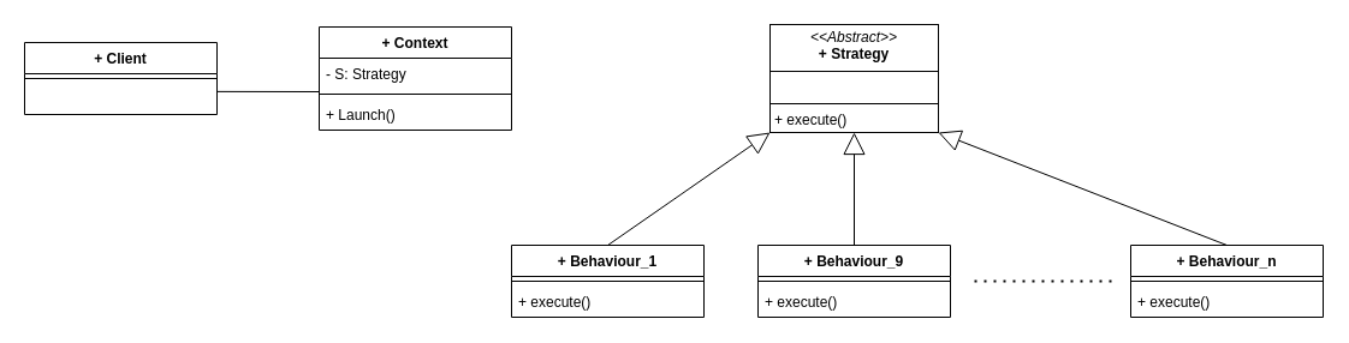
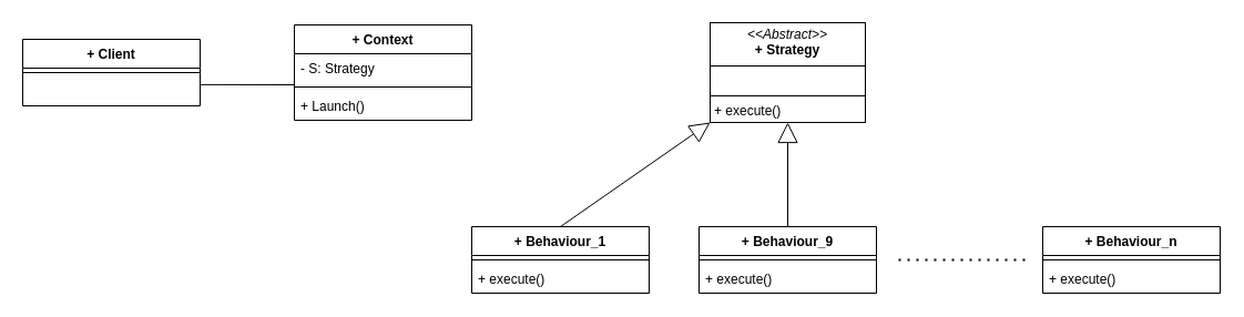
- <mxCell id="22" value="" style="endArrow=block;endSize=16;endFill=0;html=1;rounded=0;entryX=1;entryY=1;entryDx=0;entryDy=0;exitX=0.5;exitY=0;exitDx=0;exitDy=0;" edge="1" parent="1" source="16" target="2"><mxGeometry width="160" relative="1" as="geometry"><mxPoint x="720" y="214" as="sourcePoint" /><mxPoint x="720" y="120" as="targetPoint" /></mxGeometry></mxCell>
